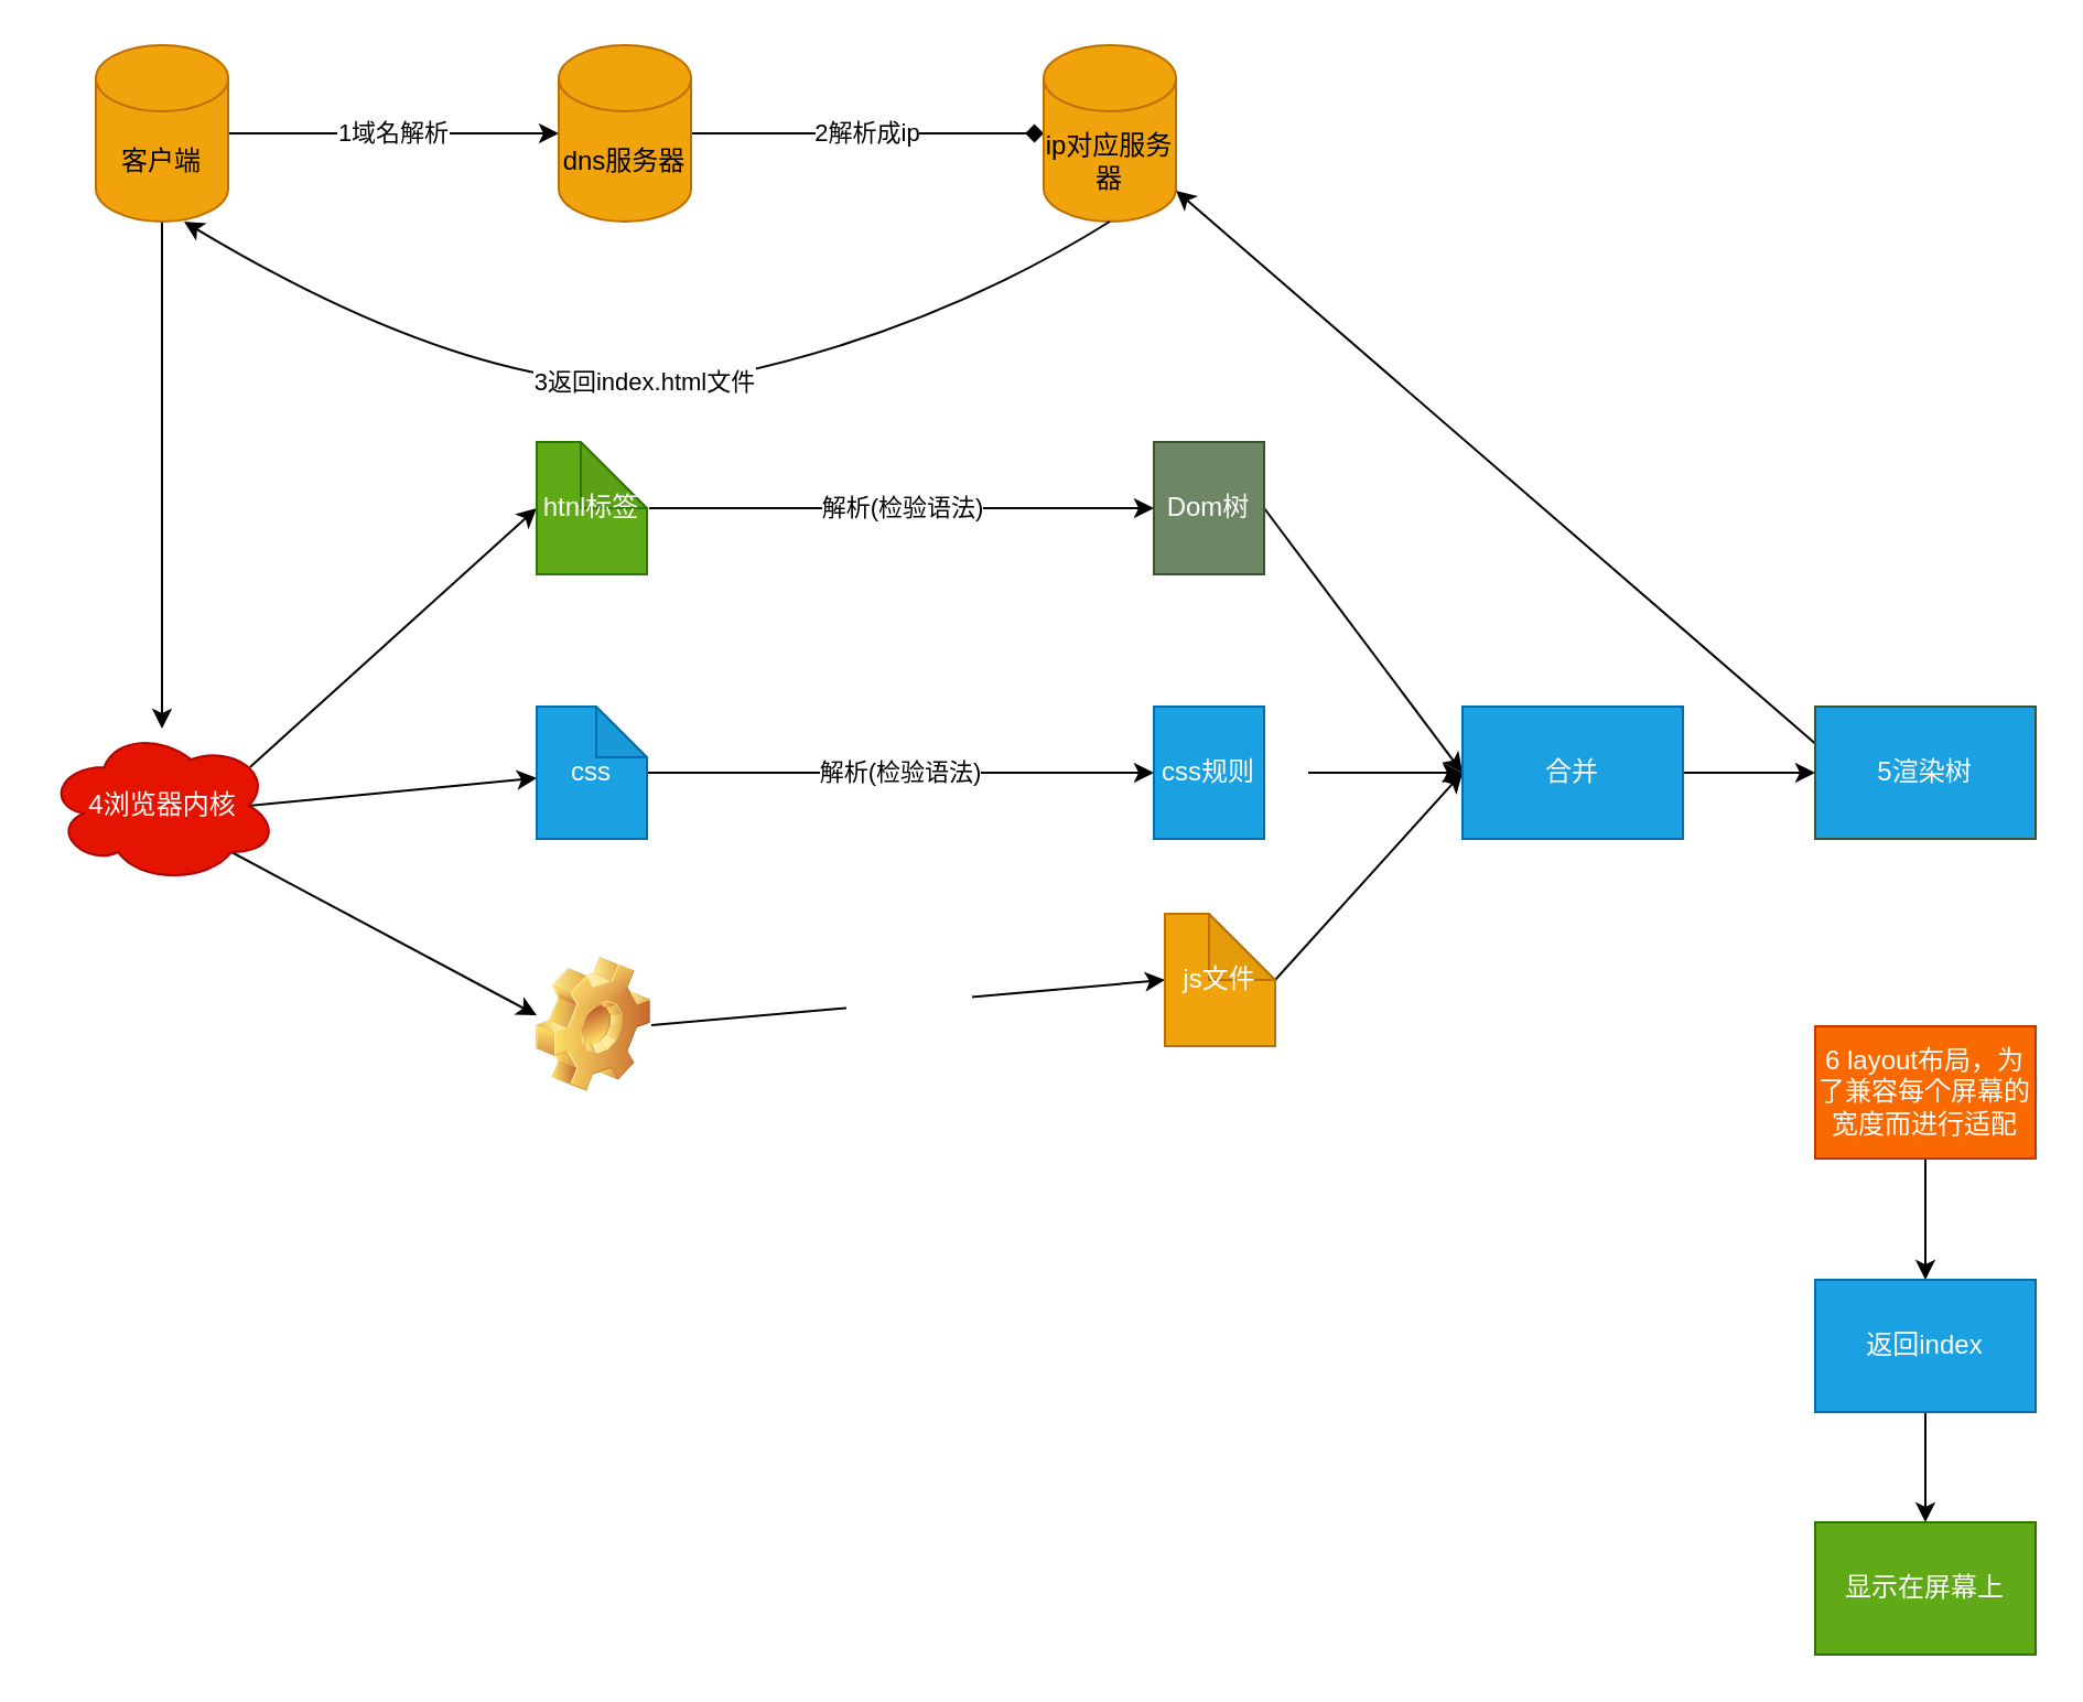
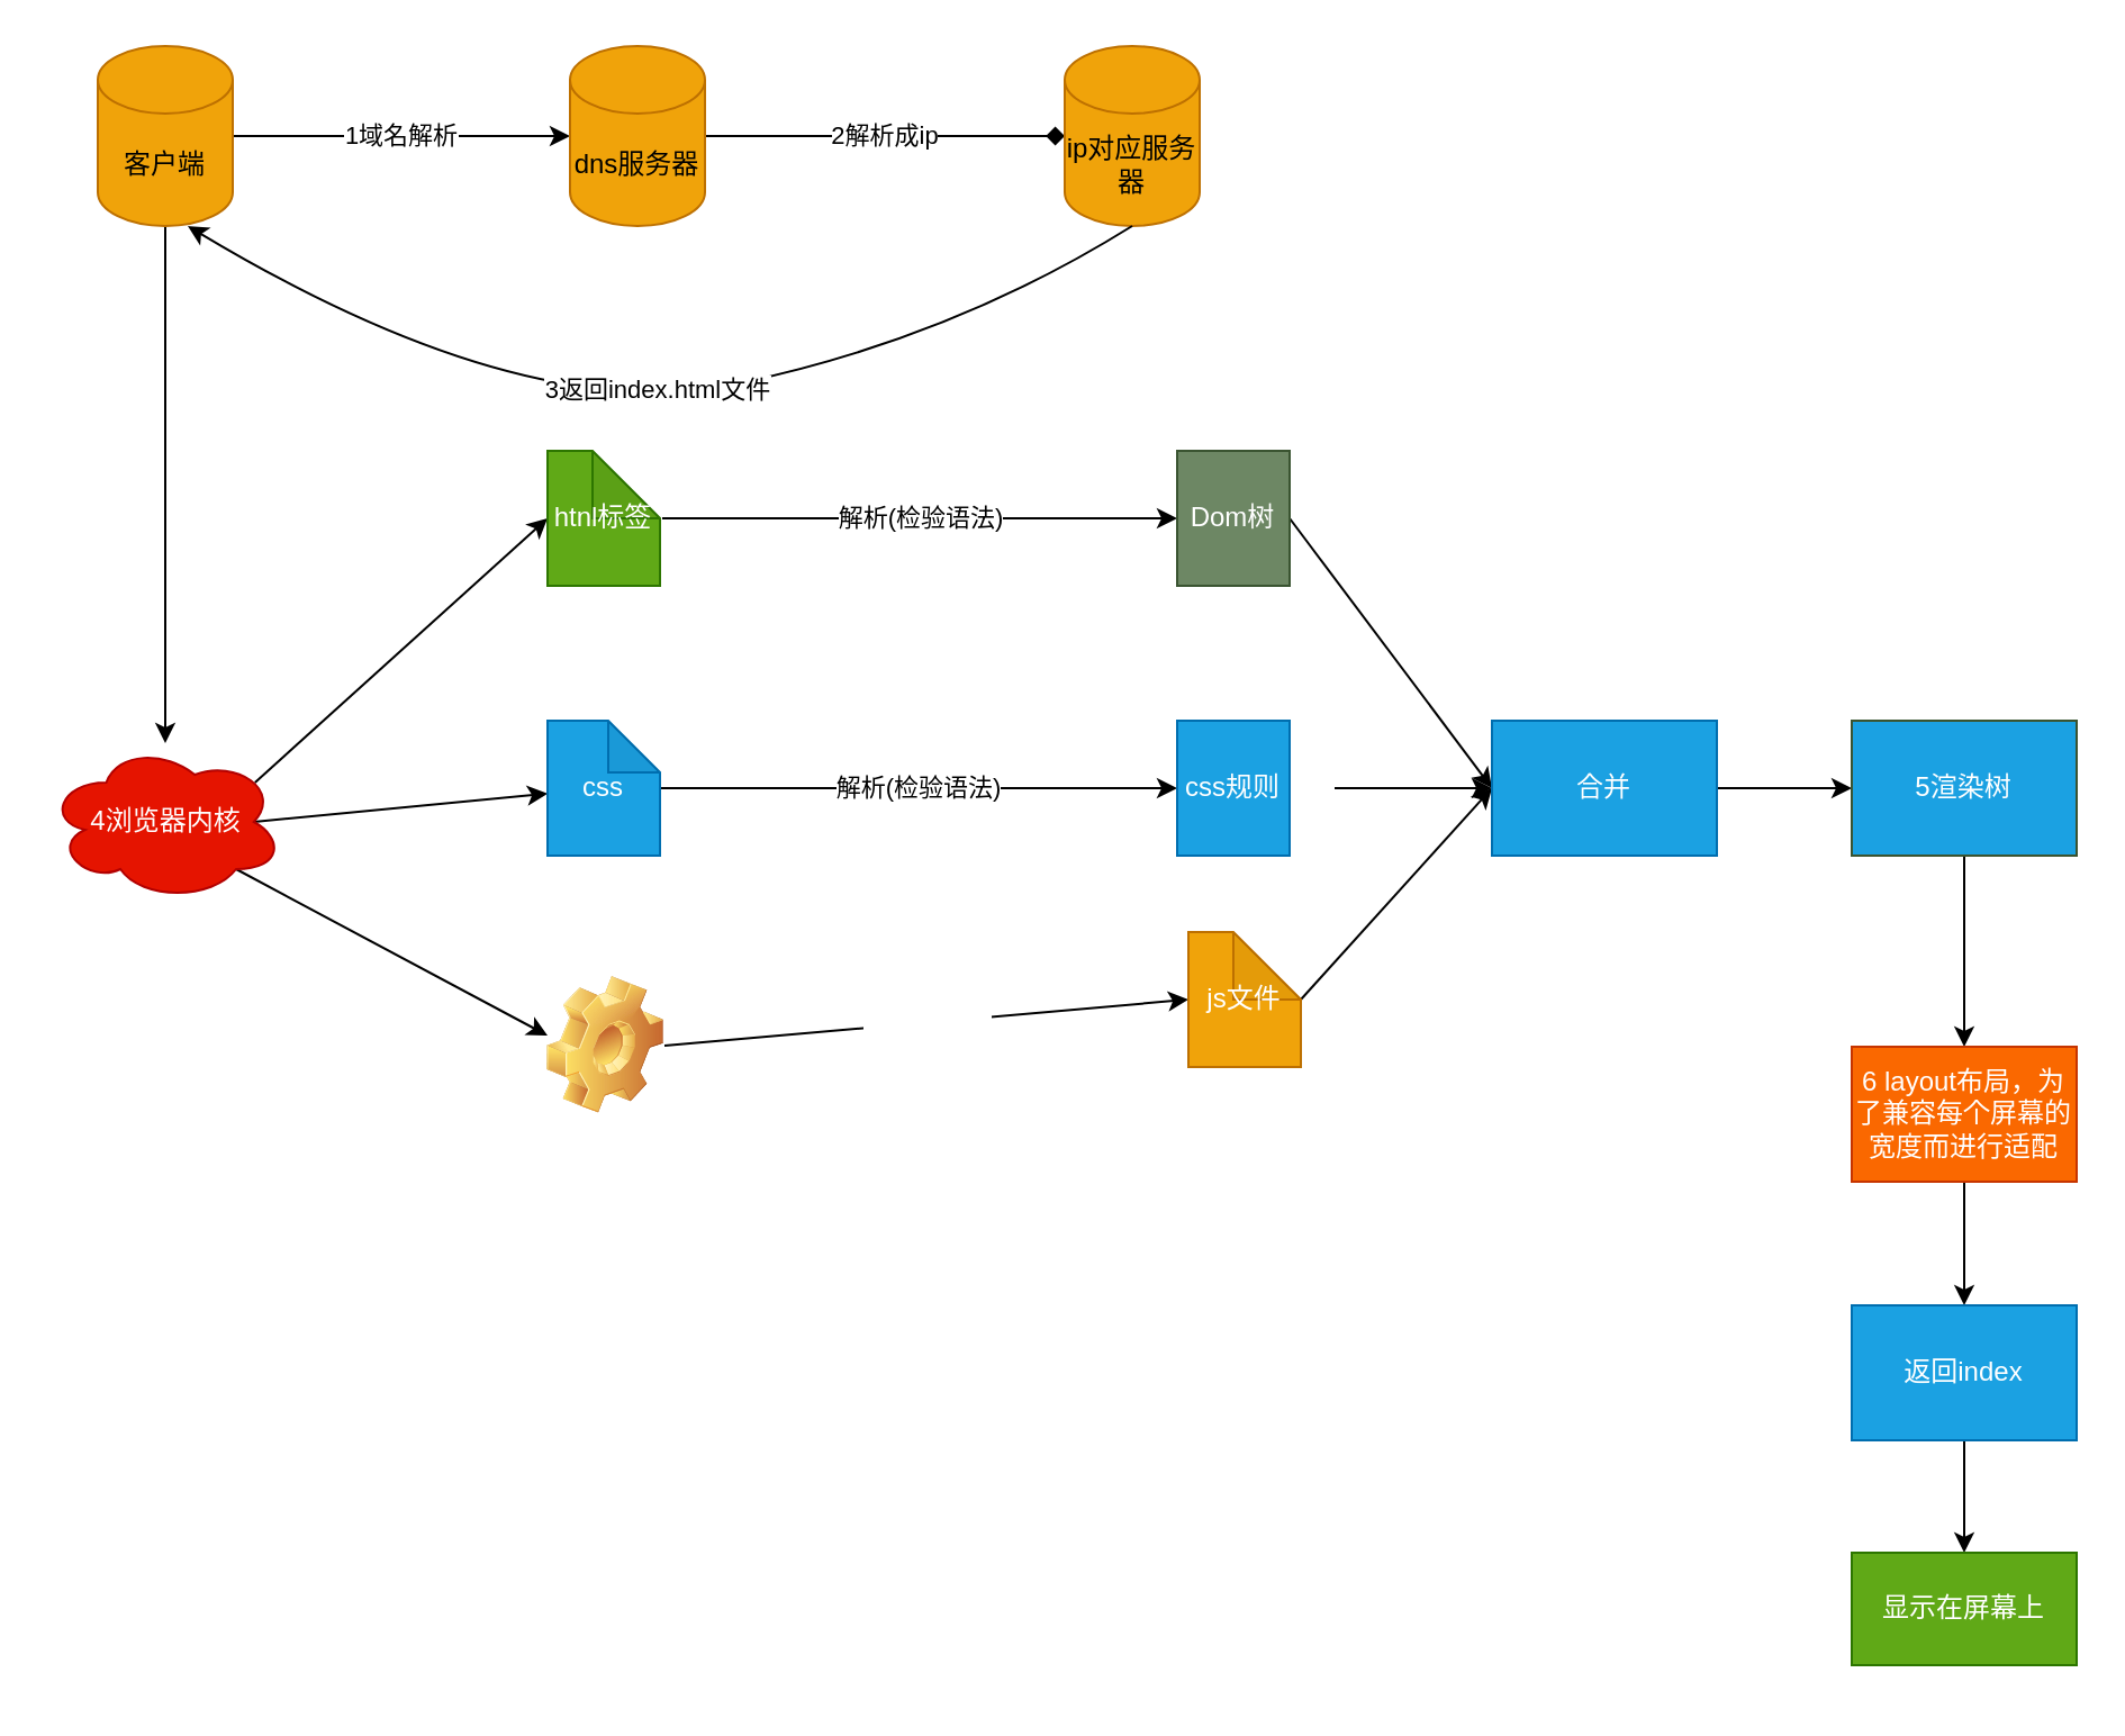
- <mxCell id="28" style="edgeStyle=none;html=1;exitX=0.5;exitY=1;exitDx=0;exitDy=0;fontColor=#FFFFFF;" parent="1" source="29" target="7" edge="1"><mxGeometry relative="1" as="geometry" /></mxCell>
+ <mxCell id="28" style="edgeStyle=none;html=1;exitX=0.5;exitY=1;exitDx=0;exitDy=0;entryX=0.5;entryY=0;entryDx=0;entryDy=0;fontColor=#FFFFFF;" parent="1" source="29" target="31" edge="1"><mxGeometry relative="1" as="geometry" /></mxCell>
- <mxCell id="34" value="显示在屏幕上" style="rounded=0;whiteSpace=wrap;html=1;fillColor=#60a917;strokeColor=#2D7600;fontColor=#ffffff;" parent="1" vertex="1"><mxGeometry x="823" y="690" width="100" height="60" as="geometry" /></mxCell>
+ <mxCell id="34" value="显示在屏幕上" style="rounded=0;whiteSpace=wrap;html=1;fillColor=#60a917;strokeColor=#2D7600;fontColor=#ffffff;" parent="1" vertex="1"><mxGeometry x="823" y="690" width="100" height="50" as="geometry" /></mxCell>
